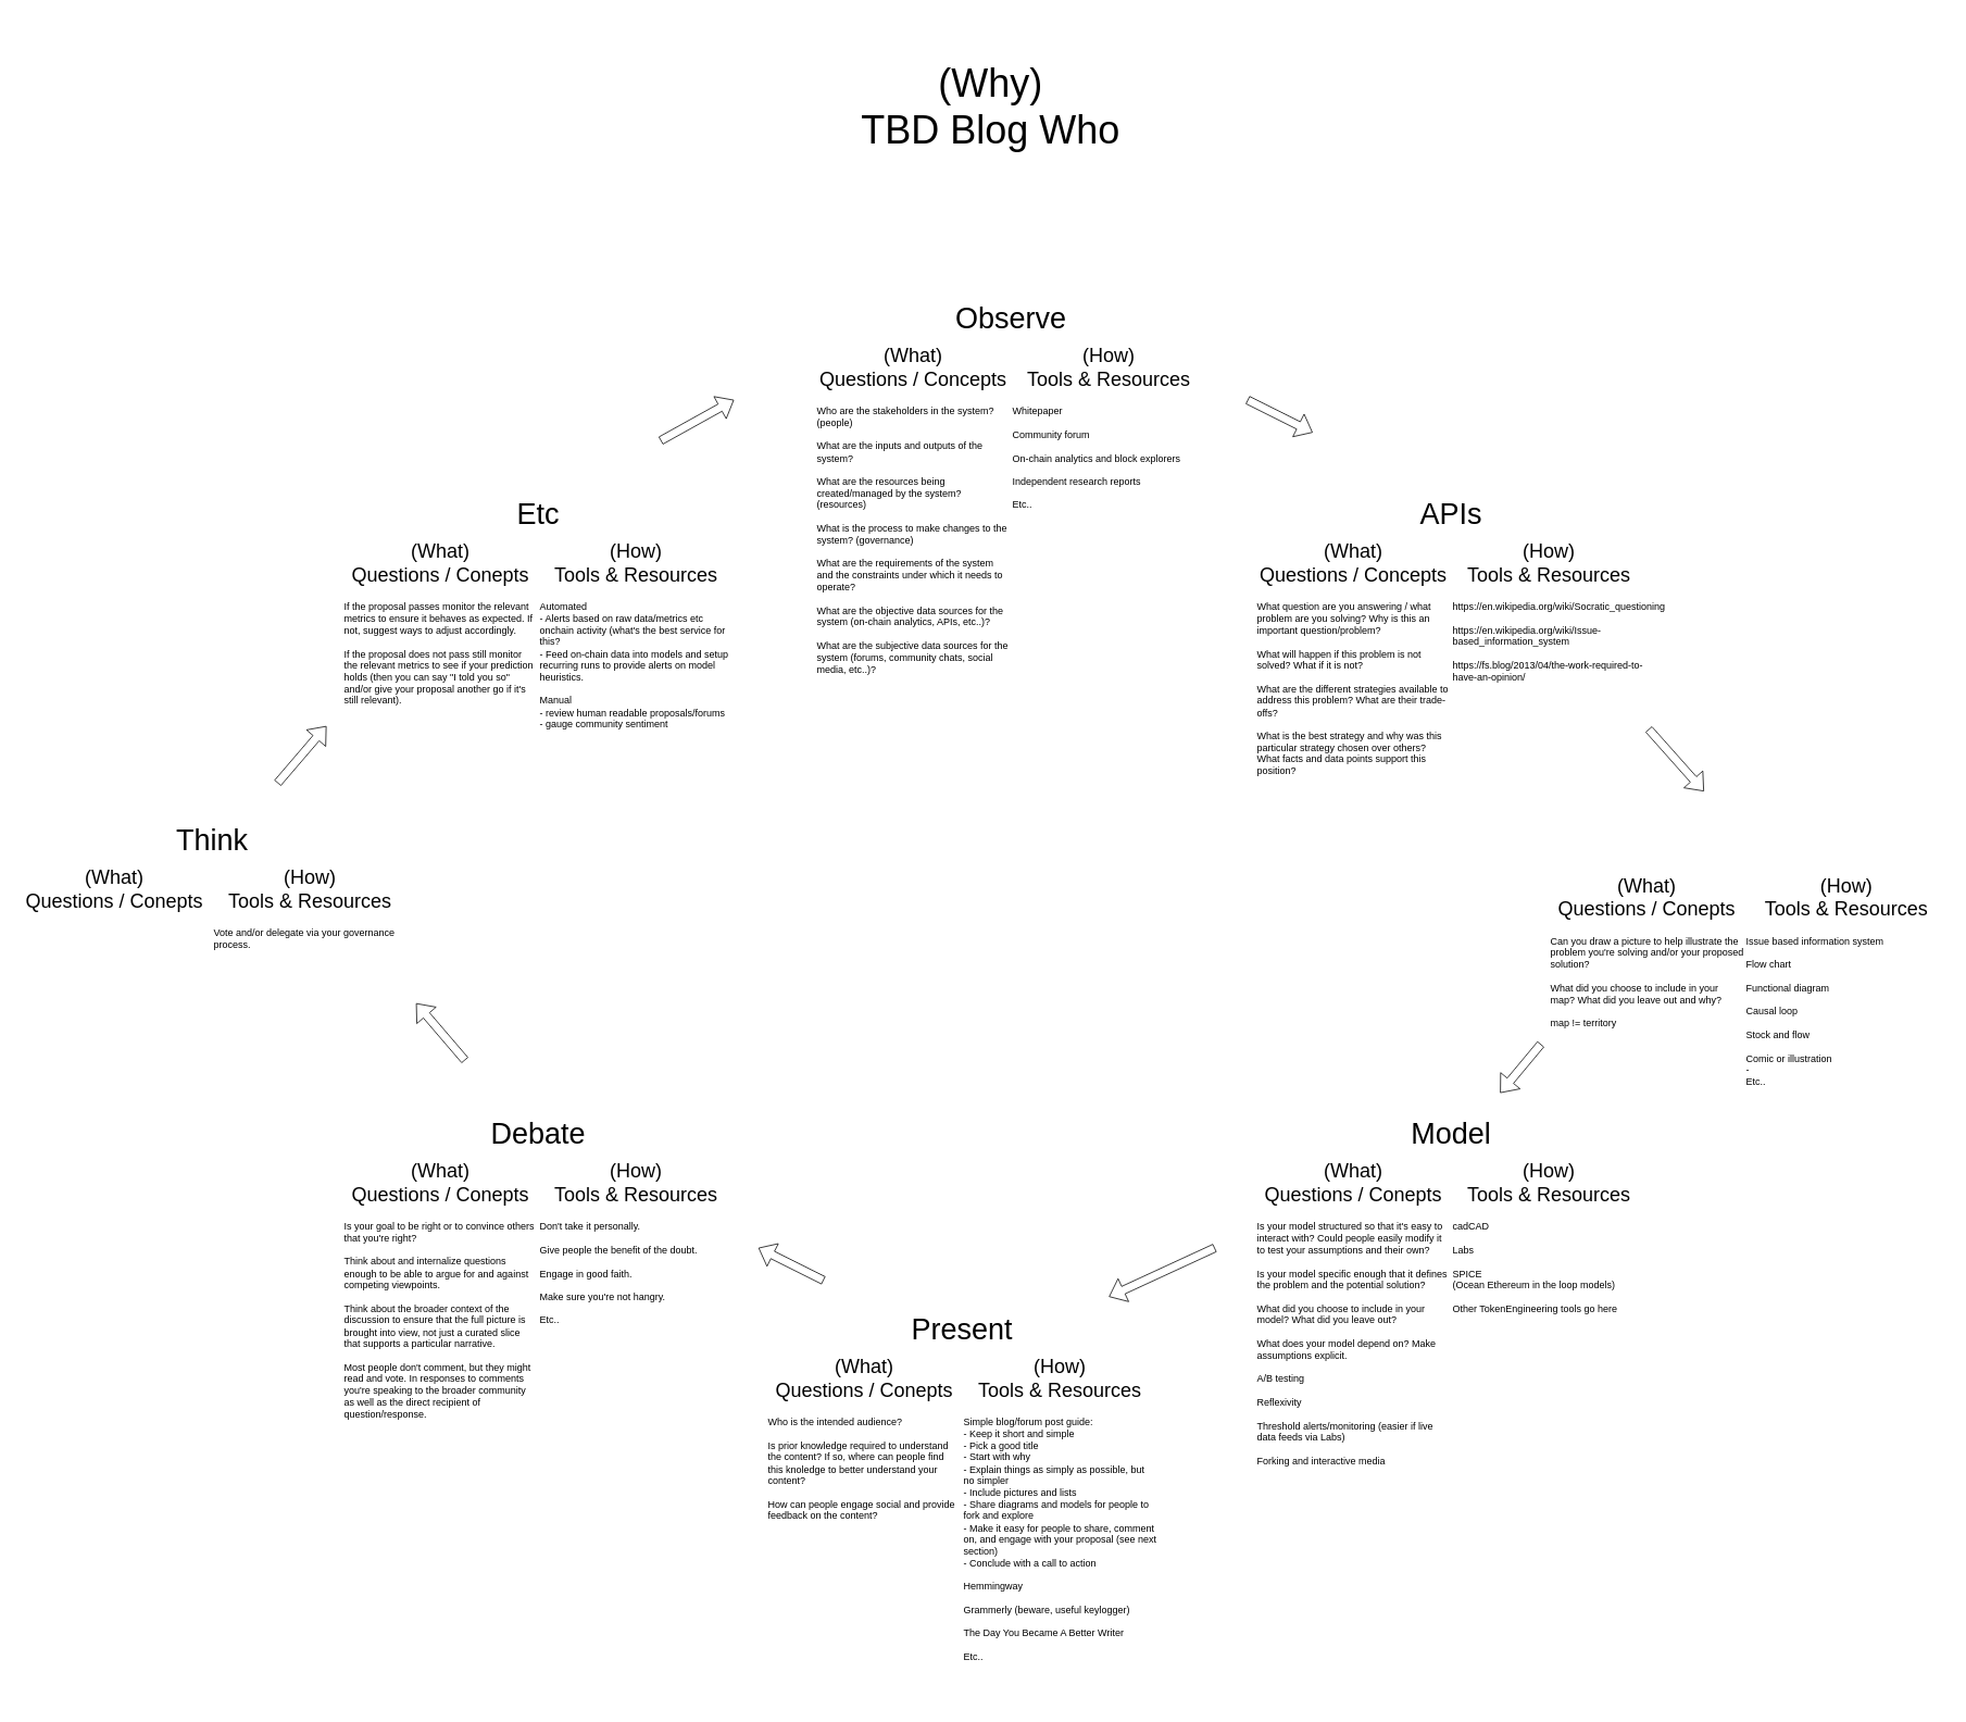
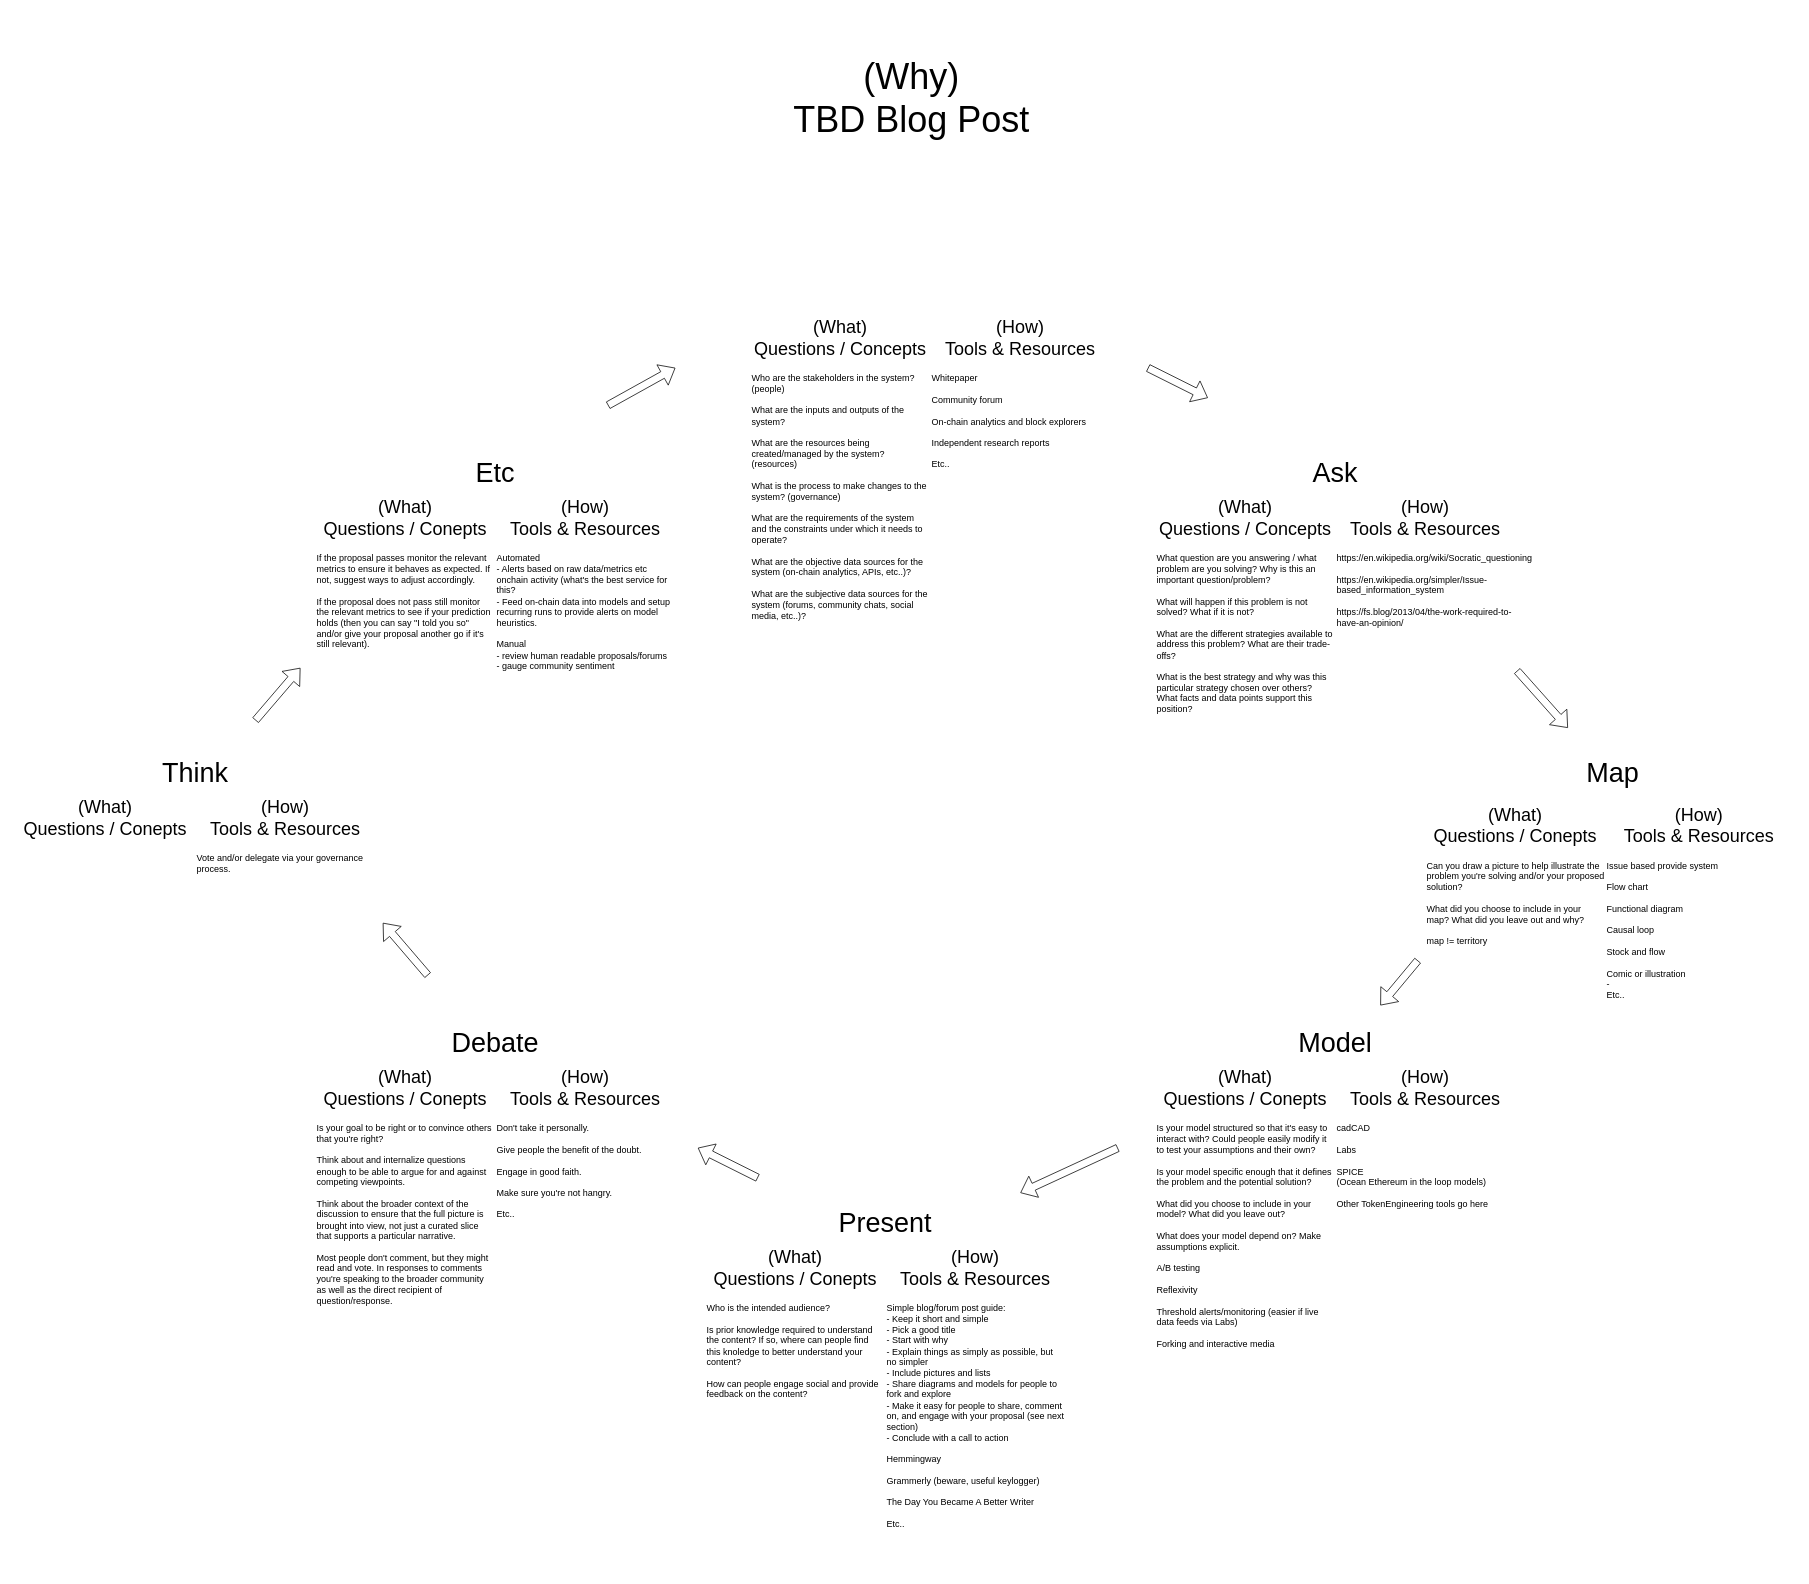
- <mxCell id="20" value="&lt;font style=&quot;font-size: 48px&quot;&gt;(Why)&lt;br&gt;TBD Blog Who&lt;/font&gt;" style="text;html=1;strokeColor=none;fillColor=none;align=center;verticalAlign=middle;whiteSpace=wrap;rounded=0;" parent="1" vertex="1"><mxGeometry x="980" y="20" width="470" height="220" as="geometry" /></mxCell>
+ <mxCell id="20" value="&lt;font style=&quot;font-size: 48px&quot;&gt;(Why)&lt;br&gt;TBD Blog Post&lt;/font&gt;" style="text;html=1;strokeColor=none;fillColor=none;align=center;verticalAlign=middle;whiteSpace=wrap;rounded=0;" parent="1" vertex="1"><mxGeometry x="980" y="20" width="470" height="220" as="geometry" /></mxCell>
- <mxCell id="3" value="&lt;font style=&quot;font-size: 36px&quot;&gt;Observe&lt;/font&gt;" style="text;html=1;strokeColor=none;fillColor=none;align=center;verticalAlign=middle;whiteSpace=wrap;rounded=0;" parent="2" vertex="1"><mxGeometry x="160" width="160" height="40" as="geometry" /></mxCell>
- <mxCell id="9" value="&lt;font style=&quot;font-size: 36px&quot;&gt;APIs&lt;/font&gt;" style="text;html=1;strokeColor=none;fillColor=none;align=center;verticalAlign=middle;whiteSpace=wrap;rounded=0;" parent="8" vertex="1"><mxGeometry x="160" width="160" height="40" as="geometry" /></mxCell>
+ <mxCell id="9" value="&lt;font style=&quot;font-size: 36px&quot;&gt;Ask&lt;/font&gt;" style="text;html=1;strokeColor=none;fillColor=none;align=center;verticalAlign=middle;whiteSpace=wrap;rounded=0;" parent="8" vertex="1"><mxGeometry x="160" width="160" height="40" as="geometry" /></mxCell>
- <mxCell id="13" value="&lt;div&gt;https://en.wikipedia.org/wiki/Socratic_questioning&lt;/div&gt;&lt;div&gt;&lt;br&gt;&lt;/div&gt;&lt;div&gt;&lt;span&gt;https://en.wikipedia.org/wiki/Issue-based_information_system&lt;/span&gt;&lt;br&gt;&lt;/div&gt;&lt;div&gt;&lt;br&gt;&lt;/div&gt;&lt;div&gt;https://fs.blog/2013/04/the-work-required-to-have-an-opinion/&lt;/div&gt;&lt;div&gt;&lt;br&gt;&lt;/div&gt;" style="text;html=1;strokeColor=none;fillColor=none;align=left;verticalAlign=top;whiteSpace=wrap;rounded=0;" parent="8" vertex="1"><mxGeometry x="240" y="120" width="240" height="360" as="geometry" /></mxCell>
+ <mxCell id="13" value="&lt;div&gt;https://en.wikipedia.org/wiki/Socratic_questioning&lt;/div&gt;&lt;div&gt;&lt;br&gt;&lt;/div&gt;&lt;div&gt;&lt;span&gt;https://en.wikipedia.org/simpler/Issue-based_information_system&lt;/span&gt;&lt;br&gt;&lt;/div&gt;&lt;div&gt;&lt;br&gt;&lt;/div&gt;&lt;div&gt;https://fs.blog/2013/04/the-work-required-to-have-an-opinion/&lt;/div&gt;&lt;div&gt;&lt;br&gt;&lt;/div&gt;" style="text;html=1;strokeColor=none;fillColor=none;align=left;verticalAlign=top;whiteSpace=wrap;rounded=0;" parent="8" vertex="1"><mxGeometry x="240" y="120" width="240" height="360" as="geometry" /></mxCell>
+ <mxCell id="15" value="&lt;font style=&quot;font-size: 36px&quot;&gt;Map&lt;/font&gt;" style="text;html=1;strokeColor=none;fillColor=none;align=center;verticalAlign=middle;whiteSpace=wrap;rounded=0;" parent="14" vertex="1"><mxGeometry x="170" width="160" height="40" as="geometry" /></mxCell>
- <mxCell id="17" value="&lt;div&gt;Issue based information system&lt;/div&gt;&lt;div&gt;&lt;br&gt;&lt;/div&gt;&lt;div&gt;Flow chart&lt;/div&gt;&lt;div&gt;&lt;br&gt;&lt;/div&gt;&lt;div&gt;Functional diagram&lt;/div&gt;&lt;div&gt;&lt;br&gt;&lt;/div&gt;&lt;div&gt;Causal loop&lt;/div&gt;&lt;div&gt;&lt;br&gt;&lt;/div&gt;&lt;div&gt;Stock and flow&lt;/div&gt;&lt;div&gt;&lt;br&gt;&lt;/div&gt;&lt;div&gt;Comic or illustration&lt;/div&gt;&lt;div&gt;-&lt;/div&gt;&lt;div&gt;Etc..&lt;/div&gt;" style="text;html=1;strokeColor=none;fillColor=none;align=left;verticalAlign=top;whiteSpace=wrap;rounded=0;" parent="14" vertex="1"><mxGeometry x="240" y="130" width="240" height="360" as="geometry" /></mxCell>
+ <mxCell id="17" value="&lt;div&gt;Issue based provide system&lt;/div&gt;&lt;div&gt;&lt;br&gt;&lt;/div&gt;&lt;div&gt;Flow chart&lt;/div&gt;&lt;div&gt;&lt;br&gt;&lt;/div&gt;&lt;div&gt;Functional diagram&lt;/div&gt;&lt;div&gt;&lt;br&gt;&lt;/div&gt;&lt;div&gt;Causal loop&lt;/div&gt;&lt;div&gt;&lt;br&gt;&lt;/div&gt;&lt;div&gt;Stock and flow&lt;/div&gt;&lt;div&gt;&lt;br&gt;&lt;/div&gt;&lt;div&gt;Comic or illustration&lt;/div&gt;&lt;div&gt;-&lt;/div&gt;&lt;div&gt;Etc..&lt;/div&gt;" style="text;html=1;strokeColor=none;fillColor=none;align=left;verticalAlign=top;whiteSpace=wrap;rounded=0;" parent="14" vertex="1"><mxGeometry x="240" y="130" width="240" height="360" as="geometry" /></mxCell>
